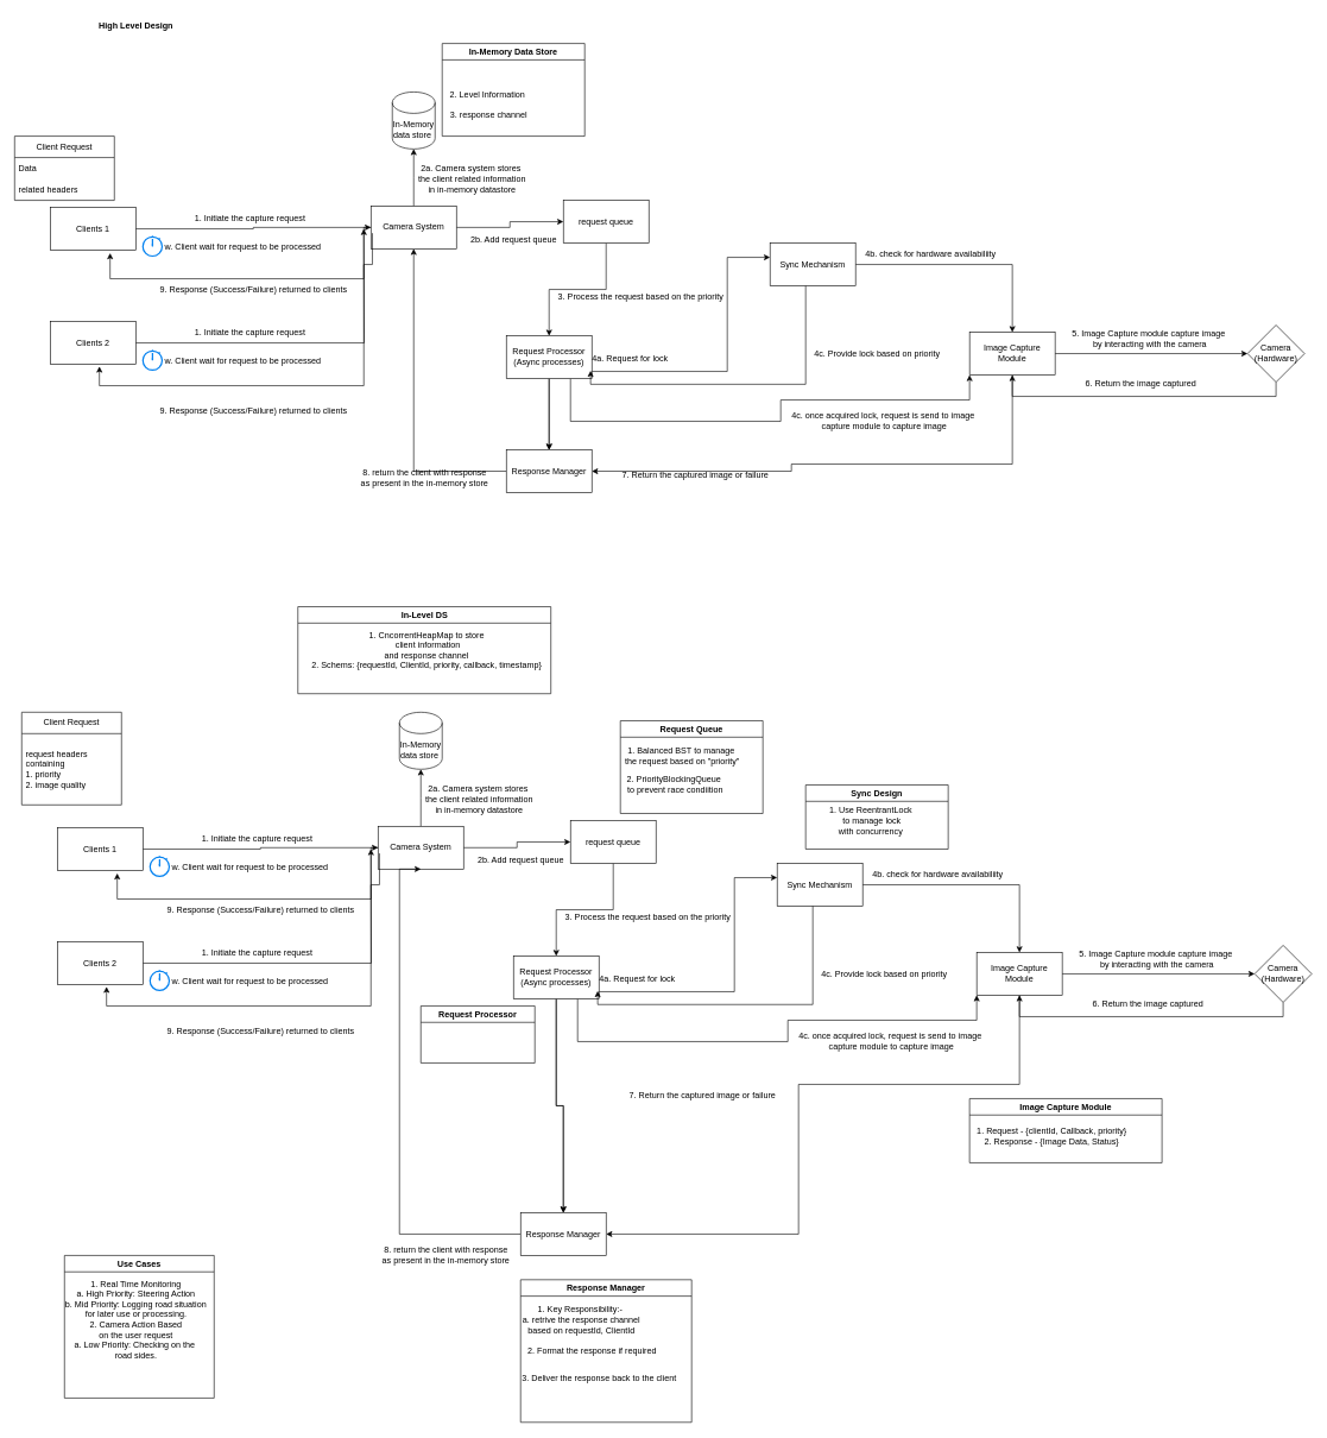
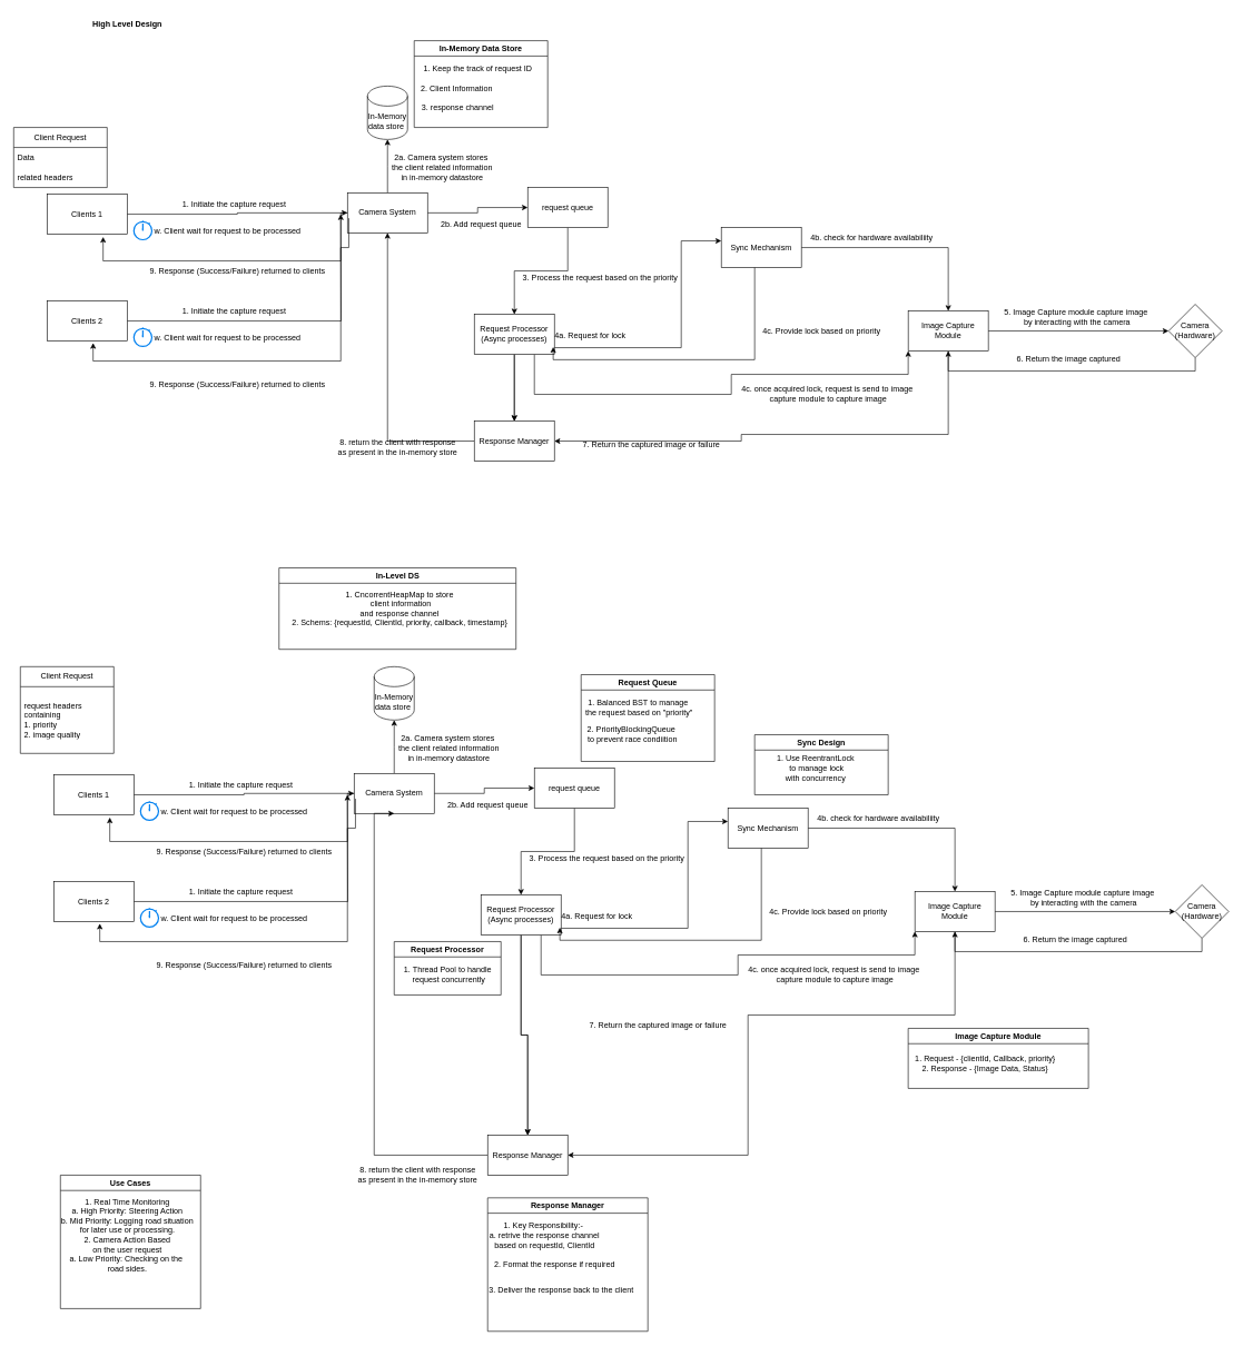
+ <mxCell id="42" value="1. Keep the track of request ID" style="text;html=1;align=center;verticalAlign=middle;resizable=0;points=[];autosize=1;strokeColor=none;fillColor=none;" vertex="1" parent="41"><mxGeometry y="28" width="190" height="30" as="geometry" /></mxCell>
- <mxCell id="43" value="2. Level Information&amp;nbsp;" style="text;html=1;align=center;verticalAlign=middle;resizable=0;points=[];autosize=1;strokeColor=none;fillColor=none;" vertex="1" parent="41"><mxGeometry y="58" width="130" height="30" as="geometry" /></mxCell>
+ <mxCell id="43" value="2. Client Information&amp;nbsp;" style="text;html=1;align=center;verticalAlign=middle;resizable=0;points=[];autosize=1;strokeColor=none;fillColor=none;" vertex="1" parent="41"><mxGeometry y="58" width="130" height="30" as="geometry" /></mxCell>
+ <mxCell id="112" value="1. Thread Pool to handle&lt;div&gt;&amp;nbsp;request concurrently&lt;/div&gt;" style="text;html=1;align=center;verticalAlign=middle;resizable=0;points=[];autosize=1;strokeColor=none;fillColor=none;" vertex="1" parent="111"><mxGeometry x="5" y="30" width="150" height="40" as="geometry" /></mxCell>
